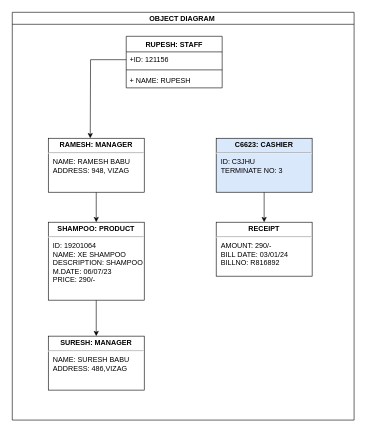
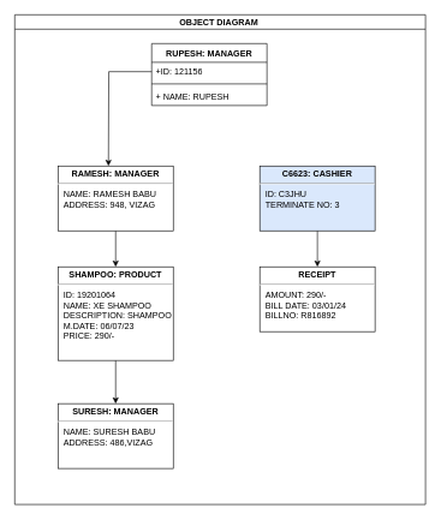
- <mxCell id="3" value="RUPESH: STAFF" style="swimlane;fontStyle=1;align=center;verticalAlign=top;childLayout=stackLayout;horizontal=1;startSize=26;horizontalStack=0;resizeParent=1;resizeParentMax=0;resizeLast=0;collapsible=1;marginBottom=0;whiteSpace=wrap;html=1;" parent="2" vertex="1"><mxGeometry x="190" y="40" width="160" height="86" as="geometry" /></mxCell>
+ <mxCell id="3" value="RUPESH: MANAGER" style="swimlane;fontStyle=1;align=center;verticalAlign=top;childLayout=stackLayout;horizontal=1;startSize=26;horizontalStack=0;resizeParent=1;resizeParentMax=0;resizeLast=0;collapsible=1;marginBottom=0;whiteSpace=wrap;html=1;" parent="2" vertex="1"><mxGeometry x="190" y="40" width="160" height="86" as="geometry" /></mxCell>
